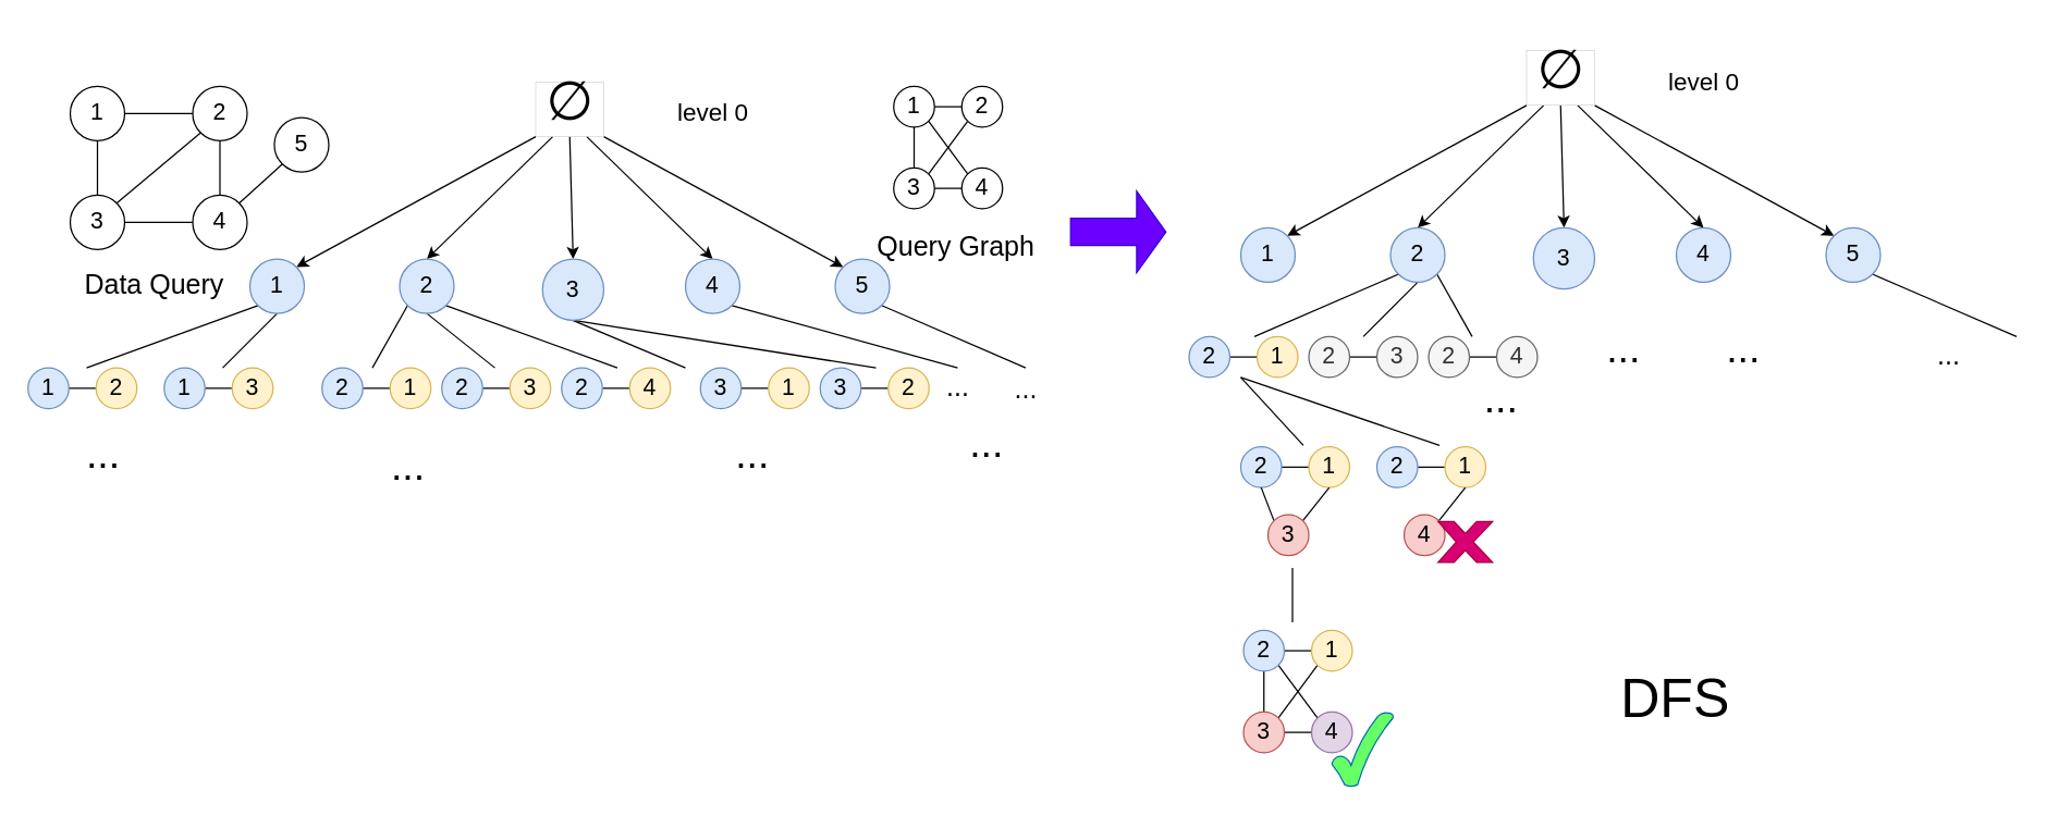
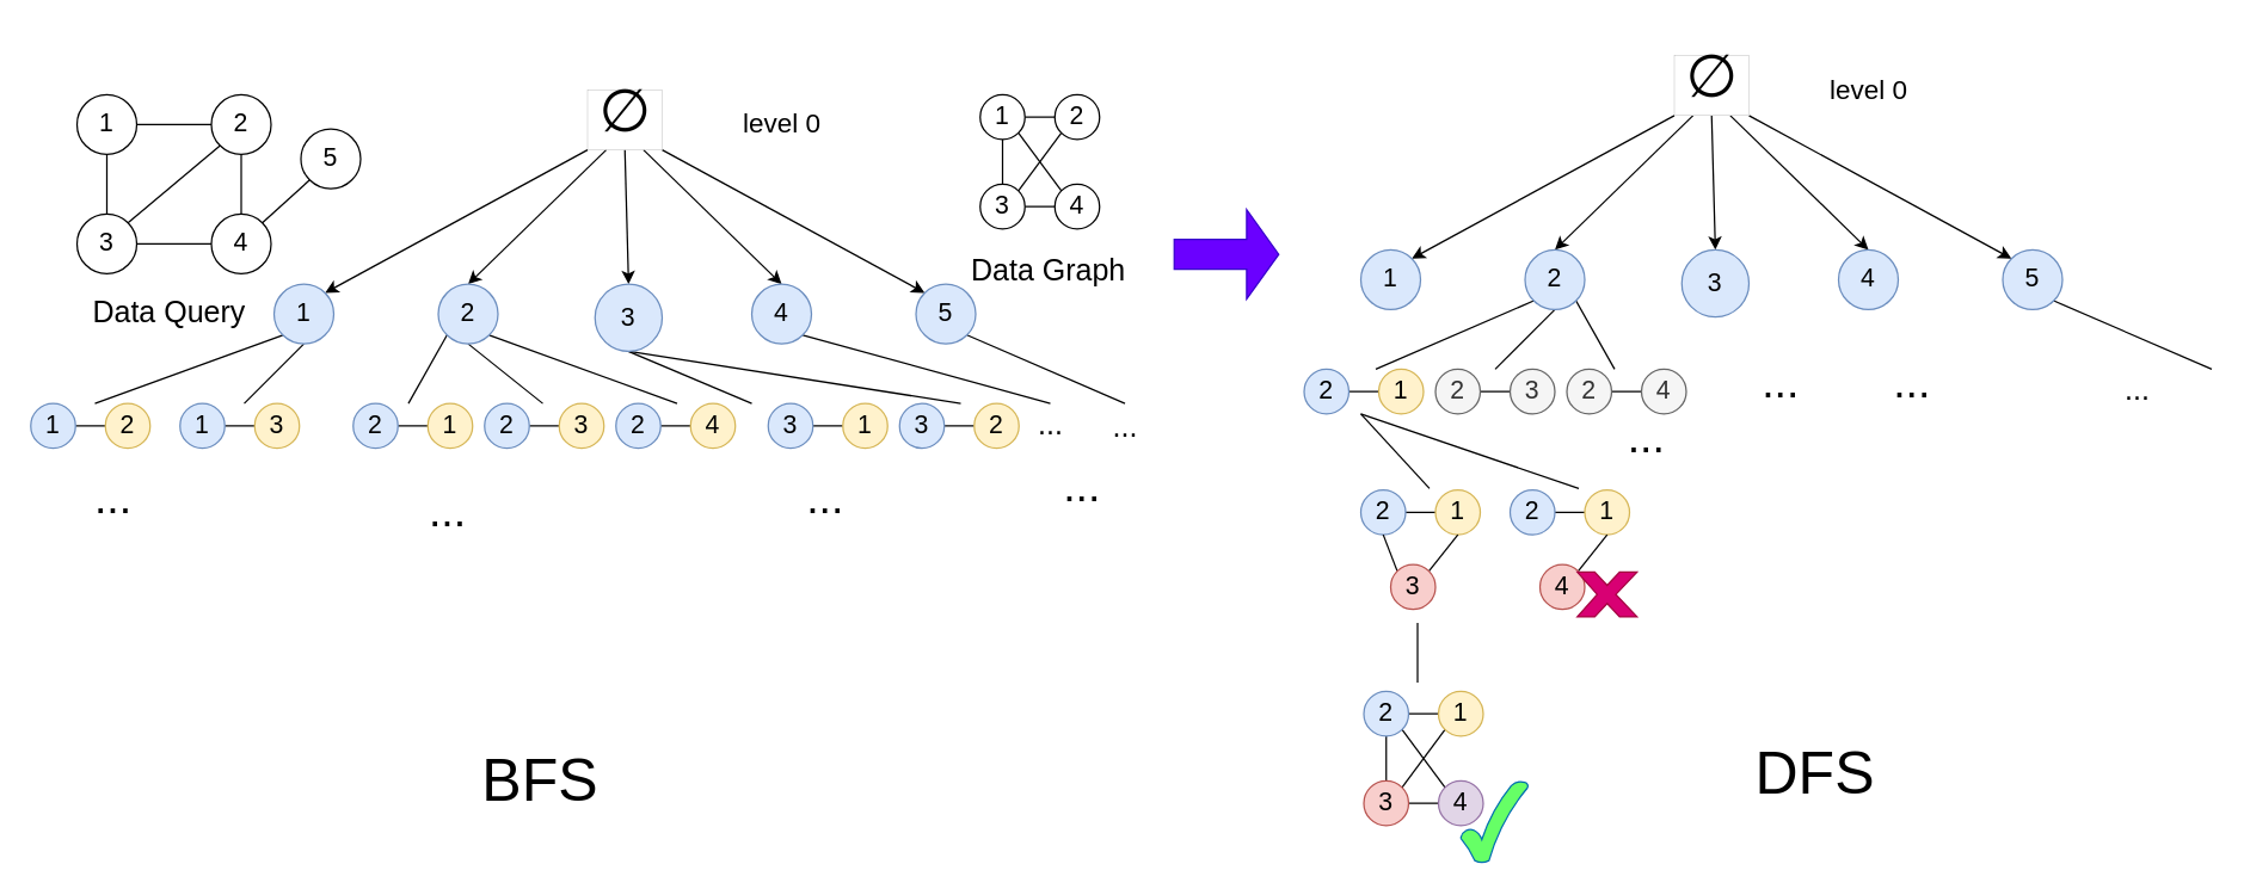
- <mxCell id="67" value="&lt;font style=&quot;font-size: 20px;&quot;&gt;Query Graph&lt;/font&gt;" style="text;html=1;align=center;verticalAlign=middle;whiteSpace=wrap;rounded=0;" vertex="1" parent="1"><mxGeometry x="632" y="165" width="140" height="30" as="geometry" /></mxCell>
+ <mxCell id="67" value="&lt;font style=&quot;font-size: 20px;&quot;&gt;Data Graph&lt;/font&gt;" style="text;html=1;align=center;verticalAlign=middle;whiteSpace=wrap;rounded=0;" vertex="1" parent="1"><mxGeometry x="632" y="165" width="140" height="30" as="geometry" /></mxCell>
- <mxCell id="129" value="&lt;font style=&quot;font-size: 40px;&quot;&gt;DFS&lt;/font&gt;" style="text;html=1;align=center;verticalAlign=middle;whiteSpace=wrap;rounded=0;" vertex="1" parent="1"><mxGeometry x="1175" y="481.5" width="111" height="60" as="geometry" /></mxCell>
+ <mxCell id="129" value="&lt;font style=&quot;font-size: 40px;&quot;&gt;DFS&lt;/font&gt;" style="text;html=1;align=center;verticalAlign=middle;whiteSpace=wrap;rounded=0;" vertex="1" parent="1"><mxGeometry x="1160" y="486.5" width="111" height="60" as="geometry" /></mxCell>
+ <mxCell id="128" value="&lt;font style=&quot;font-size: 40px;&quot;&gt;BFS&lt;/font&gt;" style="text;html=1;align=center;verticalAlign=middle;whiteSpace=wrap;rounded=0;" vertex="1" parent="1"><mxGeometry x="293" y="490" width="137" height="63" as="geometry" /></mxCell>
